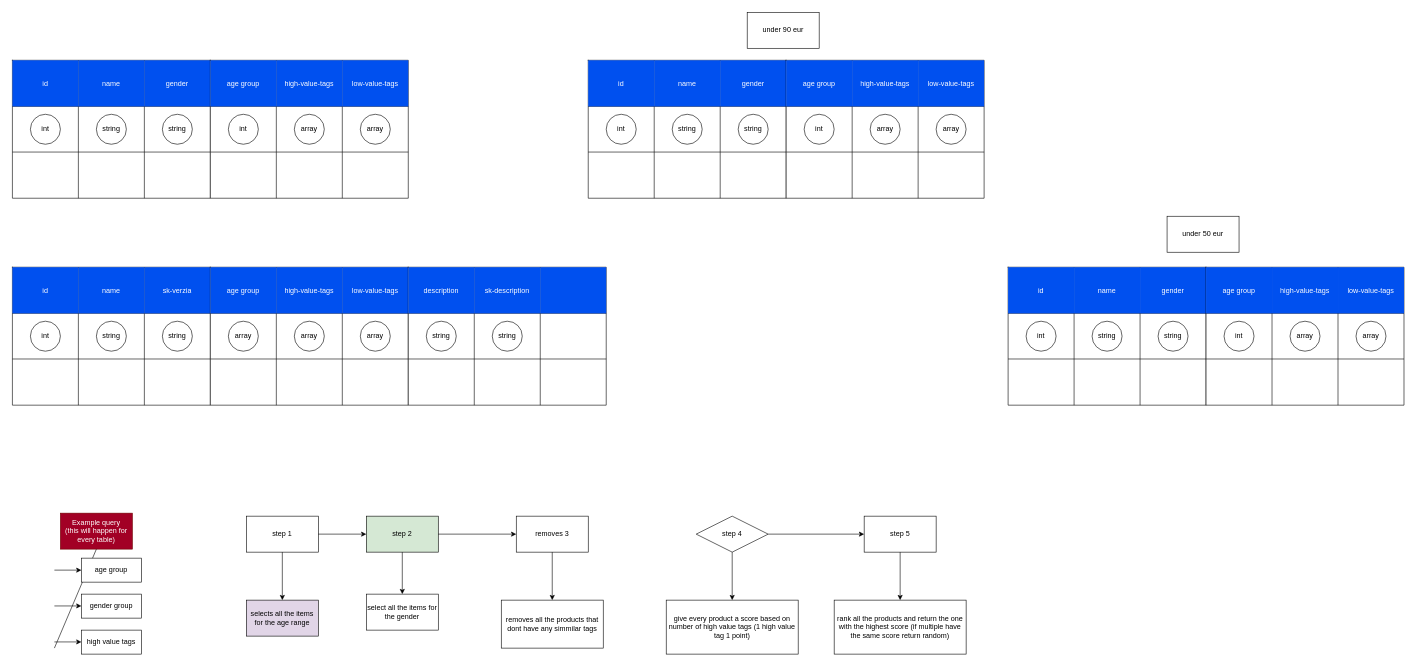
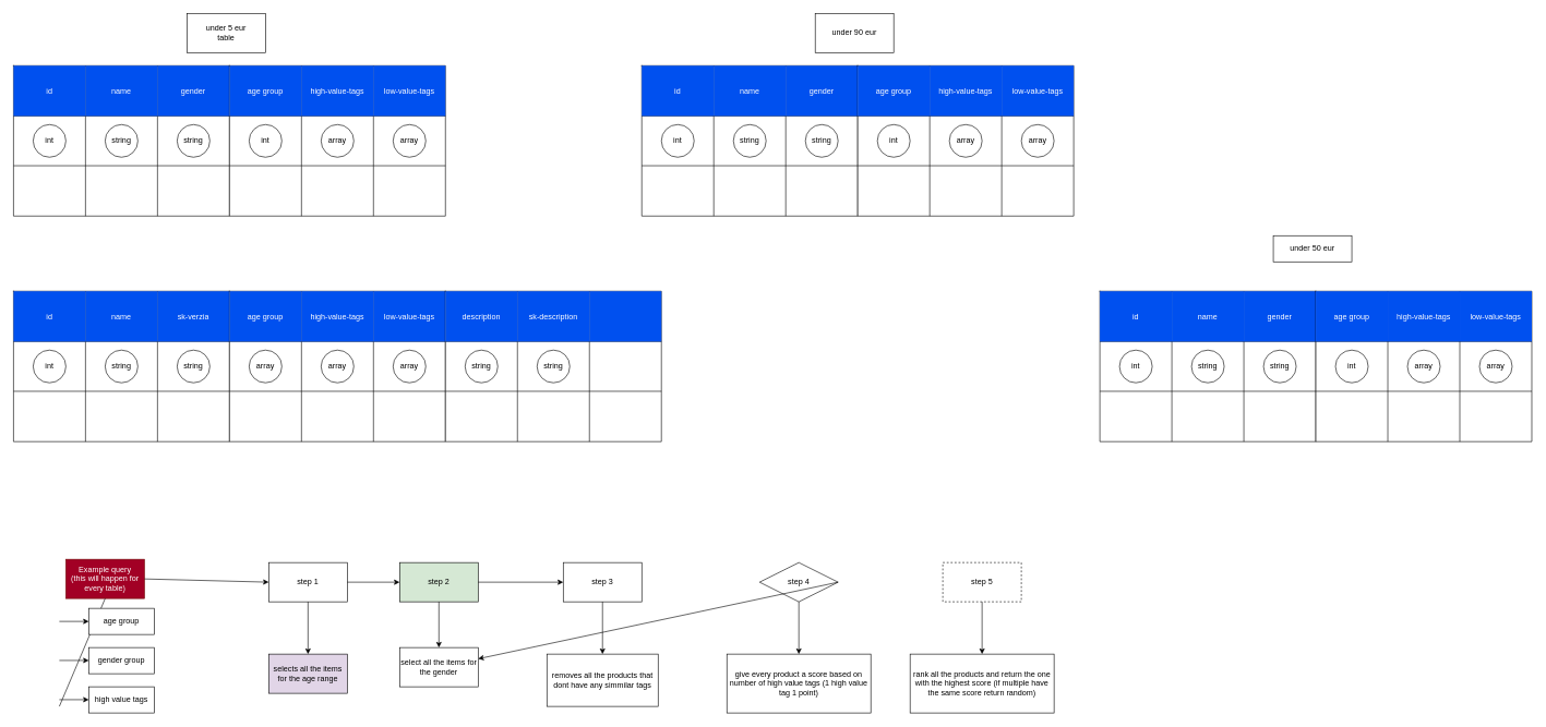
+ <mxCell id="2" value="under 5 eur&lt;br&gt;table" style="rounded=0;whiteSpace=wrap;html=1;" parent="1" vertex="1"><mxGeometry x="285" y="20" width="120" height="60" as="geometry" /></mxCell>
- <mxCell id="47" value="under 50 eur" style="rounded=0;whiteSpace=wrap;html=1;" parent="1" vertex="1"><mxGeometry x="1945" y="360" width="120" height="60" as="geometry" /></mxCell>
+ <mxCell id="47" value="under 50 eur" style="rounded=0;whiteSpace=wrap;html=1;" parent="1" vertex="1"><mxGeometry x="1945" y="360" width="120" height="40" as="geometry" /></mxCell>
+ <mxCell id="35" value="" style="endArrow=classic;html=1;exitX=1;exitY=0.5;exitDx=0;exitDy=0;entryX=0;entryY=0.5;entryDx=0;entryDy=0;" parent="1" source="33" target="34" edge="1"><mxGeometry width="50" height="50" relative="1" as="geometry"><mxPoint x="400" y="880" as="sourcePoint" /><mxPoint x="450" y="830" as="targetPoint" /></mxGeometry></mxCell>
- <mxCell id="45" value="removes 3" style="rounded=0;whiteSpace=wrap;html=1;" parent="1" vertex="1"><mxGeometry x="860" y="860" width="120" height="60" as="geometry" /></mxCell>
+ <mxCell id="45" value="step 3" style="rounded=0;whiteSpace=wrap;html=1;" parent="1" vertex="1"><mxGeometry x="860" y="860" width="120" height="60" as="geometry" /></mxCell>
- <mxCell id="156" value="" style="endArrow=classic;html=1;exitX=1;exitY=0.5;exitDx=0;exitDy=0;entryX=0;entryY=0.5;entryDx=0;entryDy=0;" parent="1" source="153" target="155" edge="1"><mxGeometry width="50" height="50" relative="1" as="geometry"><mxPoint x="1370" y="860" as="sourcePoint" /><mxPoint x="1420" y="810" as="targetPoint" /></mxGeometry></mxCell>
+ <mxCell id="156" value="" style="endArrow=classic;html=1;exitX=1;exitY=0.5;exitDx=0;exitDy=0;" parent="1" source="153" target="159" edge="1"><mxGeometry width="50" height="50" relative="1" as="geometry"><mxPoint x="1370" y="860" as="sourcePoint" /><mxPoint x="1420" y="810" as="targetPoint" /></mxGeometry></mxCell>
- <mxCell id="155" value="step 5" style="rounded=0;whiteSpace=wrap;html=1;" parent="1" vertex="1"><mxGeometry x="1440" y="860" width="120" height="60" as="geometry" /></mxCell>
+ <mxCell id="155" value="step 5" style="rounded=0;whiteSpace=wrap;html=1;dashed=1;" parent="1" vertex="1"><mxGeometry x="1440" y="860" width="120" height="60" as="geometry" /></mxCell>
